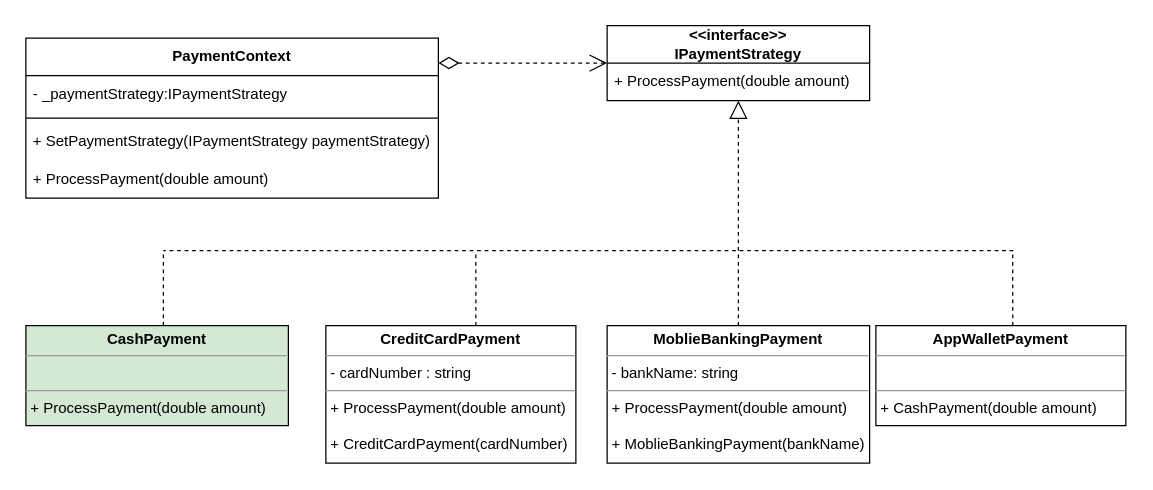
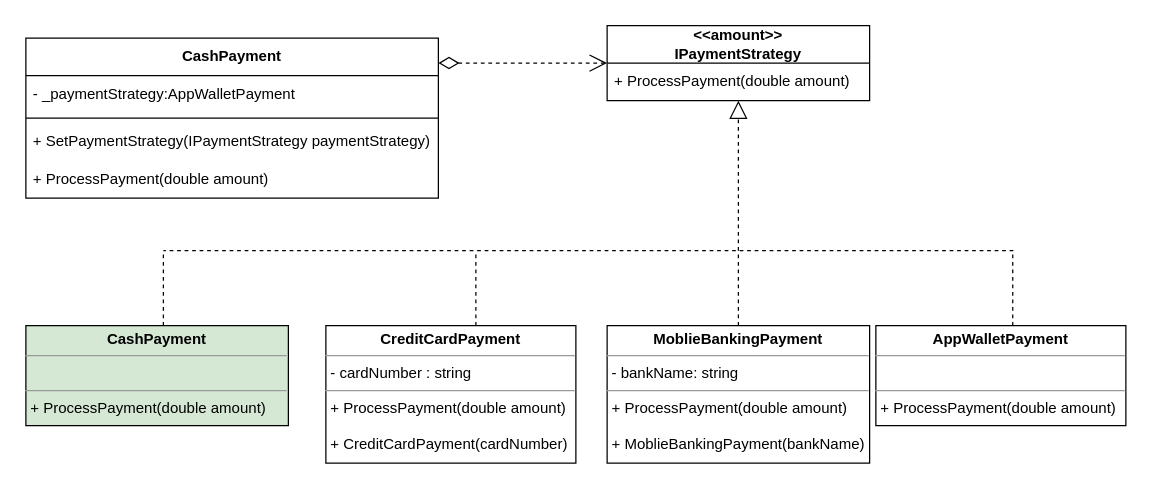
- <mxCell id="2" value="&lt;b&gt;&amp;lt;&amp;lt;interface&amp;gt;&amp;gt;&lt;br&gt;IPaymentStrategy&lt;/b&gt;" style="swimlane;fontStyle=0;childLayout=stackLayout;horizontal=1;startSize=30;horizontalStack=0;resizeParent=1;resizeParentMax=0;resizeLast=0;collapsible=1;marginBottom=0;whiteSpace=wrap;html=1;" vertex="1" parent="1"><mxGeometry x="485" y="20" width="210" height="60" as="geometry" /></mxCell>
+ <mxCell id="2" value="&lt;b&gt;&amp;lt;&amp;lt;amount&amp;gt;&amp;gt;&lt;br&gt;IPaymentStrategy&lt;/b&gt;" style="swimlane;fontStyle=0;childLayout=stackLayout;horizontal=1;startSize=30;horizontalStack=0;resizeParent=1;resizeParentMax=0;resizeLast=0;collapsible=1;marginBottom=0;whiteSpace=wrap;html=1;" vertex="1" parent="1"><mxGeometry x="485" y="20" width="210" height="60" as="geometry" /></mxCell>
- <mxCell id="4" value="&lt;b&gt;PaymentContext&lt;/b&gt;" style="swimlane;fontStyle=0;childLayout=stackLayout;horizontal=1;startSize=30;horizontalStack=0;resizeParent=1;resizeParentMax=0;resizeLast=0;collapsible=1;marginBottom=0;whiteSpace=wrap;html=1;" vertex="1" parent="1"><mxGeometry x="20" y="30" width="330" height="128" as="geometry" /></mxCell>
+ <mxCell id="4" value="&lt;b&gt;CashPayment&lt;/b&gt;" style="swimlane;fontStyle=0;childLayout=stackLayout;horizontal=1;startSize=30;horizontalStack=0;resizeParent=1;resizeParentMax=0;resizeLast=0;collapsible=1;marginBottom=0;whiteSpace=wrap;html=1;" vertex="1" parent="1"><mxGeometry x="20" y="30" width="330" height="128" as="geometry" /></mxCell>
- <mxCell id="5" value="- _paymentStrategy:IPaymentStrategy&amp;nbsp;" style="text;strokeColor=none;fillColor=none;align=left;verticalAlign=middle;spacingLeft=4;spacingRight=4;overflow=hidden;points=[[0,0.5],[1,0.5]];portConstraint=eastwest;rotatable=0;whiteSpace=wrap;html=1;" vertex="1" parent="4"><mxGeometry y="30" width="330" height="30" as="geometry" /></mxCell>
+ <mxCell id="5" value="- _paymentStrategy:AppWalletPayment&amp;nbsp;" style="text;strokeColor=none;fillColor=none;align=left;verticalAlign=middle;spacingLeft=4;spacingRight=4;overflow=hidden;points=[[0,0.5],[1,0.5]];portConstraint=eastwest;rotatable=0;whiteSpace=wrap;html=1;" vertex="1" parent="4"><mxGeometry y="30" width="330" height="30" as="geometry" /></mxCell>
- <mxCell id="10" value="&lt;p style=&quot;margin:0px;margin-top:4px;text-align:center;&quot;&gt;&lt;b&gt;AppWalletPayment&lt;/b&gt;&lt;br&gt;&lt;/p&gt;&lt;hr size=&quot;1&quot;&gt;&lt;p style=&quot;margin:0px;margin-left:4px;&quot;&gt;&lt;br&gt;&lt;/p&gt;&lt;hr size=&quot;1&quot;&gt;&lt;p style=&quot;margin:0px;margin-left:4px;&quot;&gt;+ CashPayment(double amount)&lt;br&gt;&lt;/p&gt;" style="verticalAlign=top;align=left;overflow=fill;fontSize=12;fontFamily=Helvetica;html=1;whiteSpace=wrap;" vertex="1" parent="1"><mxGeometry x="700" y="260" width="200" height="80" as="geometry" /></mxCell>
+ <mxCell id="10" value="&lt;p style=&quot;margin:0px;margin-top:4px;text-align:center;&quot;&gt;&lt;b&gt;AppWalletPayment&lt;/b&gt;&lt;br&gt;&lt;/p&gt;&lt;hr size=&quot;1&quot;&gt;&lt;p style=&quot;margin:0px;margin-left:4px;&quot;&gt;&lt;br&gt;&lt;/p&gt;&lt;hr size=&quot;1&quot;&gt;&lt;p style=&quot;margin:0px;margin-left:4px;&quot;&gt;+ ProcessPayment(double amount)&lt;br&gt;&lt;/p&gt;" style="verticalAlign=top;align=left;overflow=fill;fontSize=12;fontFamily=Helvetica;html=1;whiteSpace=wrap;" vertex="1" parent="1"><mxGeometry x="700" y="260" width="200" height="80" as="geometry" /></mxCell>
